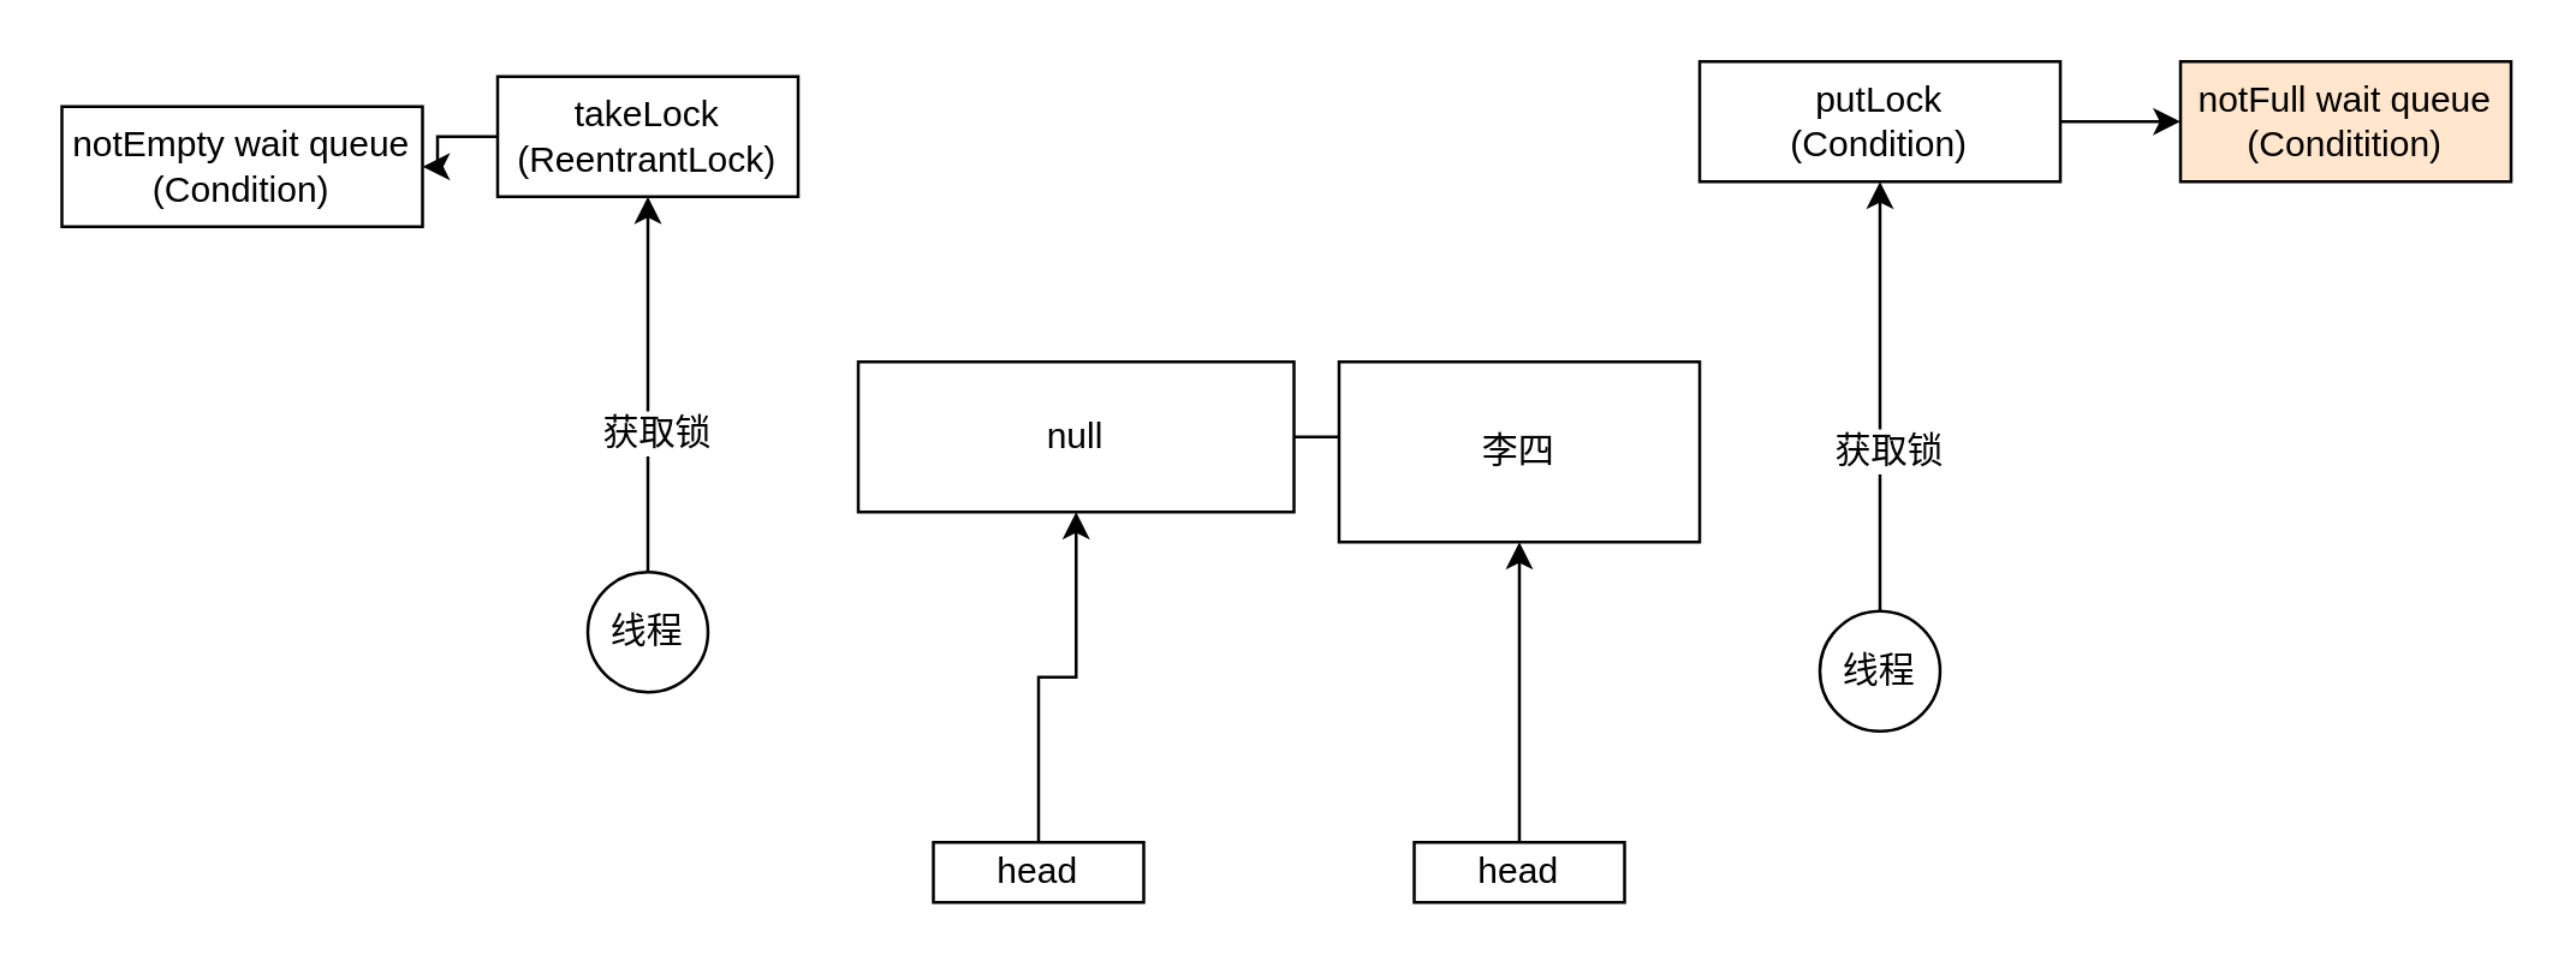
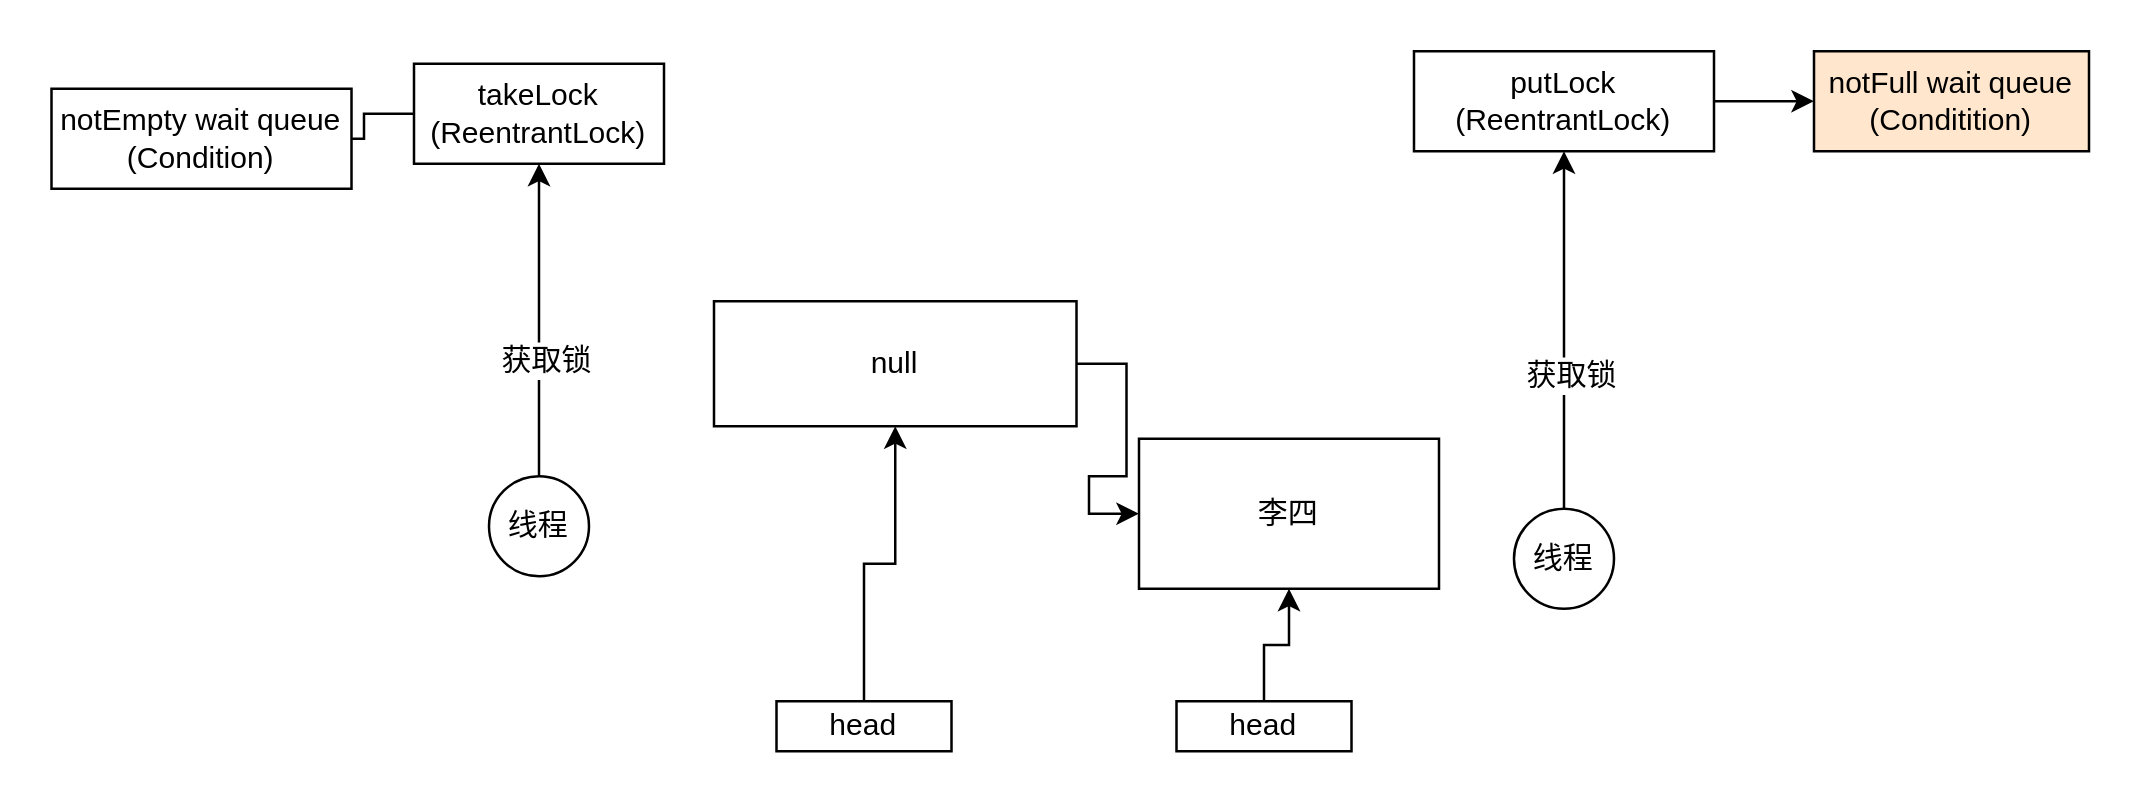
- <mxCell id="17" value="putLock&lt;br&gt;(Condition)" style="rounded=0;whiteSpace=wrap;html=1;" vertex="1" parent="1"><mxGeometry x="565" y="20" width="120" height="40" as="geometry" /></mxCell>
+ <mxCell id="17" value="putLock&lt;br&gt;(ReentrantLock)" style="rounded=0;whiteSpace=wrap;html=1;" vertex="1" parent="1"><mxGeometry x="565" y="20" width="120" height="40" as="geometry" /></mxCell>
- <mxCell id="9" style="edgeStyle=orthogonalEdgeStyle;rounded=0;orthogonalLoop=1;jettySize=auto;html=1;" edge="1" parent="1" source="10" target="11"><mxGeometry relative="1" as="geometry" /></mxCell>
+ <mxCell id="9" style="edgeStyle=orthogonalEdgeStyle;rounded=0;orthogonalLoop=1;jettySize=auto;html=1;endArrow=none;" edge="1" parent="1" source="10" target="11"><mxGeometry relative="1" as="geometry" /></mxCell>
- <mxCell id="4" value="李四" style="rounded=0;whiteSpace=wrap;html=1;" vertex="1" parent="1"><mxGeometry x="445" y="120" width="120" height="60" as="geometry" /></mxCell>
+ <mxCell id="4" value="李四" style="rounded=0;whiteSpace=wrap;html=1;" vertex="1" parent="1"><mxGeometry x="455" y="175" width="120" height="60" as="geometry" /></mxCell>
